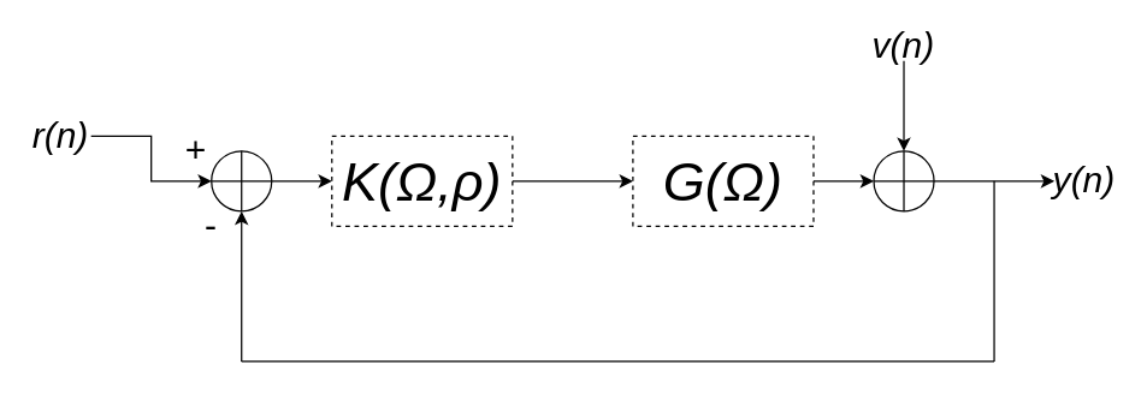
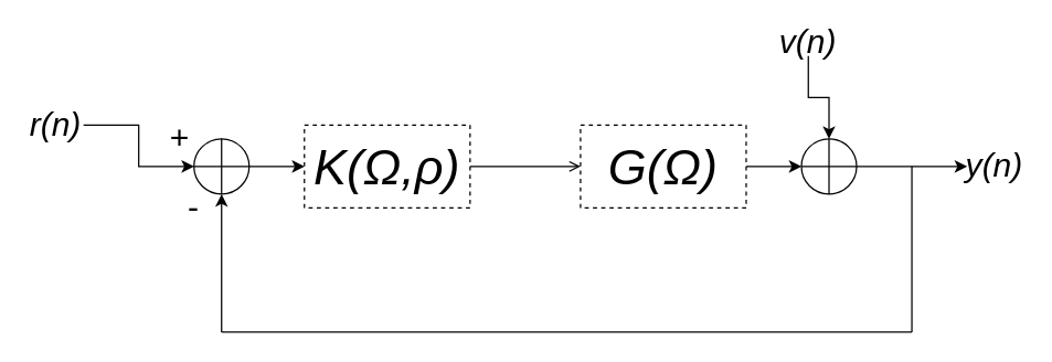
- <mxCell id="19" value="&lt;font style=&quot;font-size: 24px&quot;&gt;&lt;i&gt;v(n)&lt;/i&gt;&lt;/font&gt;" style="text;html=1;strokeColor=none;fillColor=none;align=center;verticalAlign=middle;whiteSpace=wrap;rounded=0;" parent="1" vertex="1"><mxGeometry x="580" y="20" width="40" height="20" as="geometry" /></mxCell>
+ <mxCell id="19" value="&lt;font style=&quot;font-size: 24px&quot;&gt;&lt;i&gt;v(n)&lt;/i&gt;&lt;/font&gt;" style="text;html=1;strokeColor=none;fillColor=none;align=center;verticalAlign=middle;whiteSpace=wrap;rounded=0;" parent="1" vertex="1"><mxGeometry x="565" y="20" width="40" height="20" as="geometry" /></mxCell>
- <mxCell id="14" value="" style="edgeStyle=orthogonalEdgeStyle;rounded=0;orthogonalLoop=1;jettySize=auto;html=1;" parent="1" source="15" target="3" edge="1"><mxGeometry relative="1" as="geometry" /></mxCell>
+ <mxCell id="14" value="" style="edgeStyle=orthogonalEdgeStyle;rounded=0;orthogonalLoop=1;jettySize=auto;html=1;endArrow=open;" parent="1" source="15" target="3" edge="1"><mxGeometry relative="1" as="geometry" /></mxCell>
